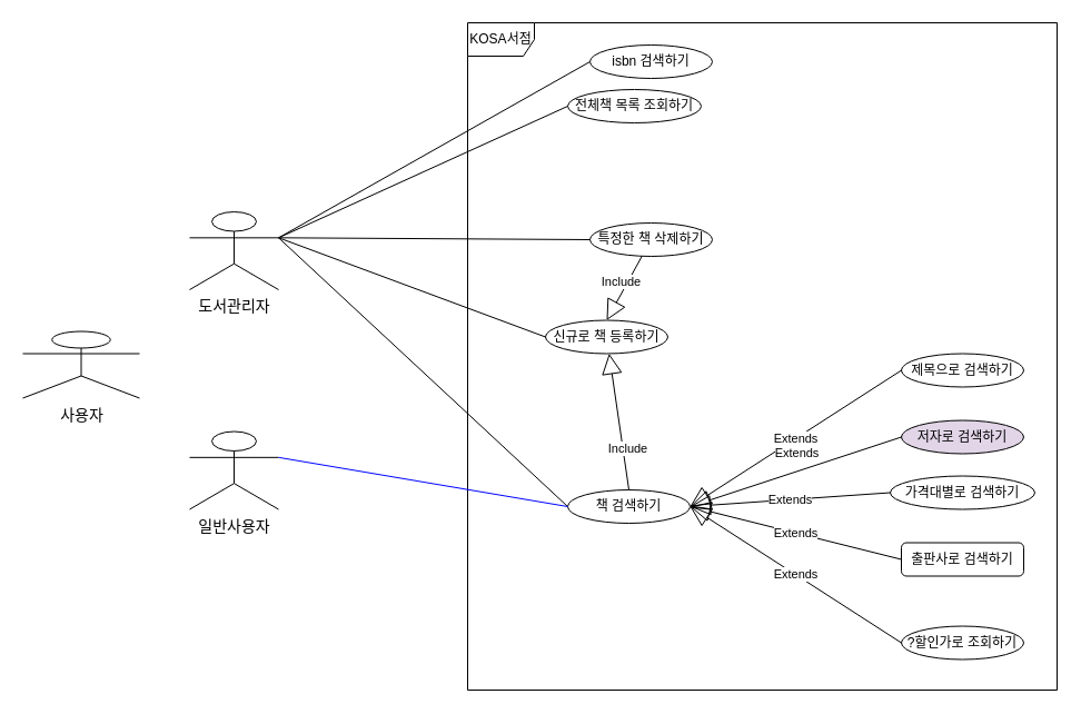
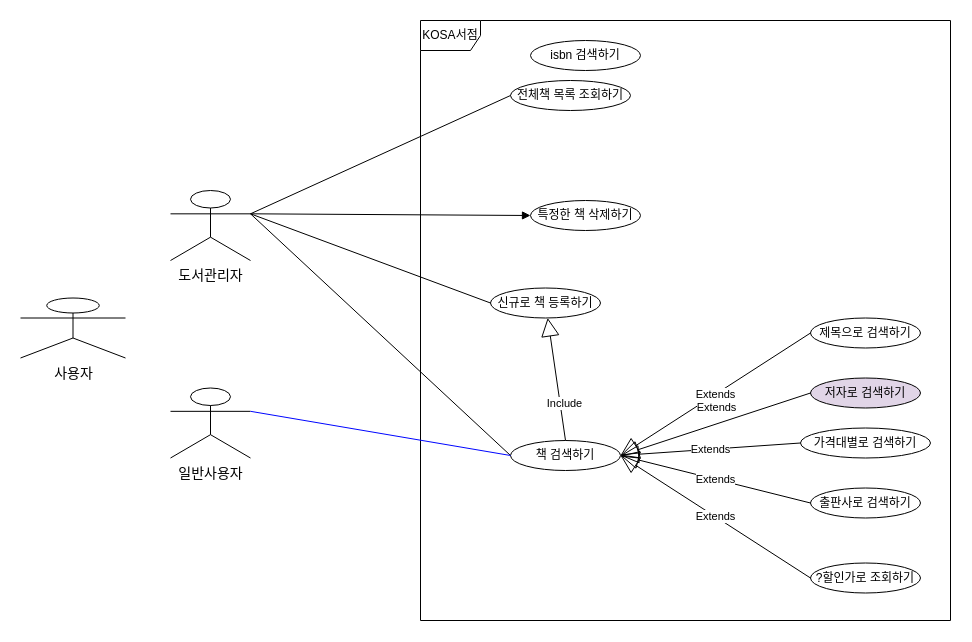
- <mxCell id="27" style="rounded=0;orthogonalLoop=1;jettySize=auto;html=1;endArrow=none;startFill=0;entryX=0;entryY=0.5;entryDx=0;entryDy=0;exitX=1;exitY=0.333;exitDx=0;exitDy=0;exitPerimeter=0;" edge="1" parent="1" source="13" target="4"><mxGeometry relative="1" as="geometry"><mxPoint x="310" y="120" as="sourcePoint" /><mxPoint x="580" y="152" as="targetPoint" /></mxGeometry></mxCell>
- <mxCell id="23" style="rounded=0;orthogonalLoop=1;jettySize=auto;html=1;endArrow=none;startFill=0;entryX=0;entryY=0.5;entryDx=0;entryDy=0;exitX=1;exitY=0.333;exitDx=0;exitDy=0;exitPerimeter=0;" edge="1" parent="1" source="13" target="8"><mxGeometry relative="1" as="geometry"><mxPoint x="80" y="350" as="sourcePoint" /><mxPoint x="400" y="581" as="targetPoint" /></mxGeometry></mxCell>
+ <mxCell id="23" style="rounded=0;orthogonalLoop=1;jettySize=auto;html=1;endArrow=block;startFill=0;entryX=0;entryY=0.5;entryDx=0;entryDy=0;exitX=1;exitY=0.333;exitDx=0;exitDy=0;exitPerimeter=0;" edge="1" parent="1" source="13" target="8"><mxGeometry relative="1" as="geometry"><mxPoint x="80" y="350" as="sourcePoint" /><mxPoint x="400" y="581" as="targetPoint" /></mxGeometry></mxCell>
- <mxCell id="25" value="Include" style="endArrow=block;endSize=16;endFill=0;html=1;rounded=0;entryX=0.5;entryY=0;entryDx=0;entryDy=0;" edge="1" parent="1" source="8" target="6"><mxGeometry x="-0.111" y="-5" width="160" relative="1" as="geometry"><mxPoint x="600" y="280" as="sourcePoint" /><mxPoint x="600" y="390" as="targetPoint" /><mxPoint as="offset" /></mxGeometry></mxCell>
- <mxCell id="12" value="출판사로 검색하기" style="whiteSpace=wrap;html=1;rounded=1;" vertex="1" parent="1"><mxGeometry x="810" y="487.5" width="110" height="30" as="geometry" /></mxCell>
+ <mxCell id="12" value="출판사로 검색하기" style="ellipse;whiteSpace=wrap;html=1;" vertex="1" parent="1"><mxGeometry x="810" y="487.5" width="110" height="30" as="geometry" /></mxCell>
